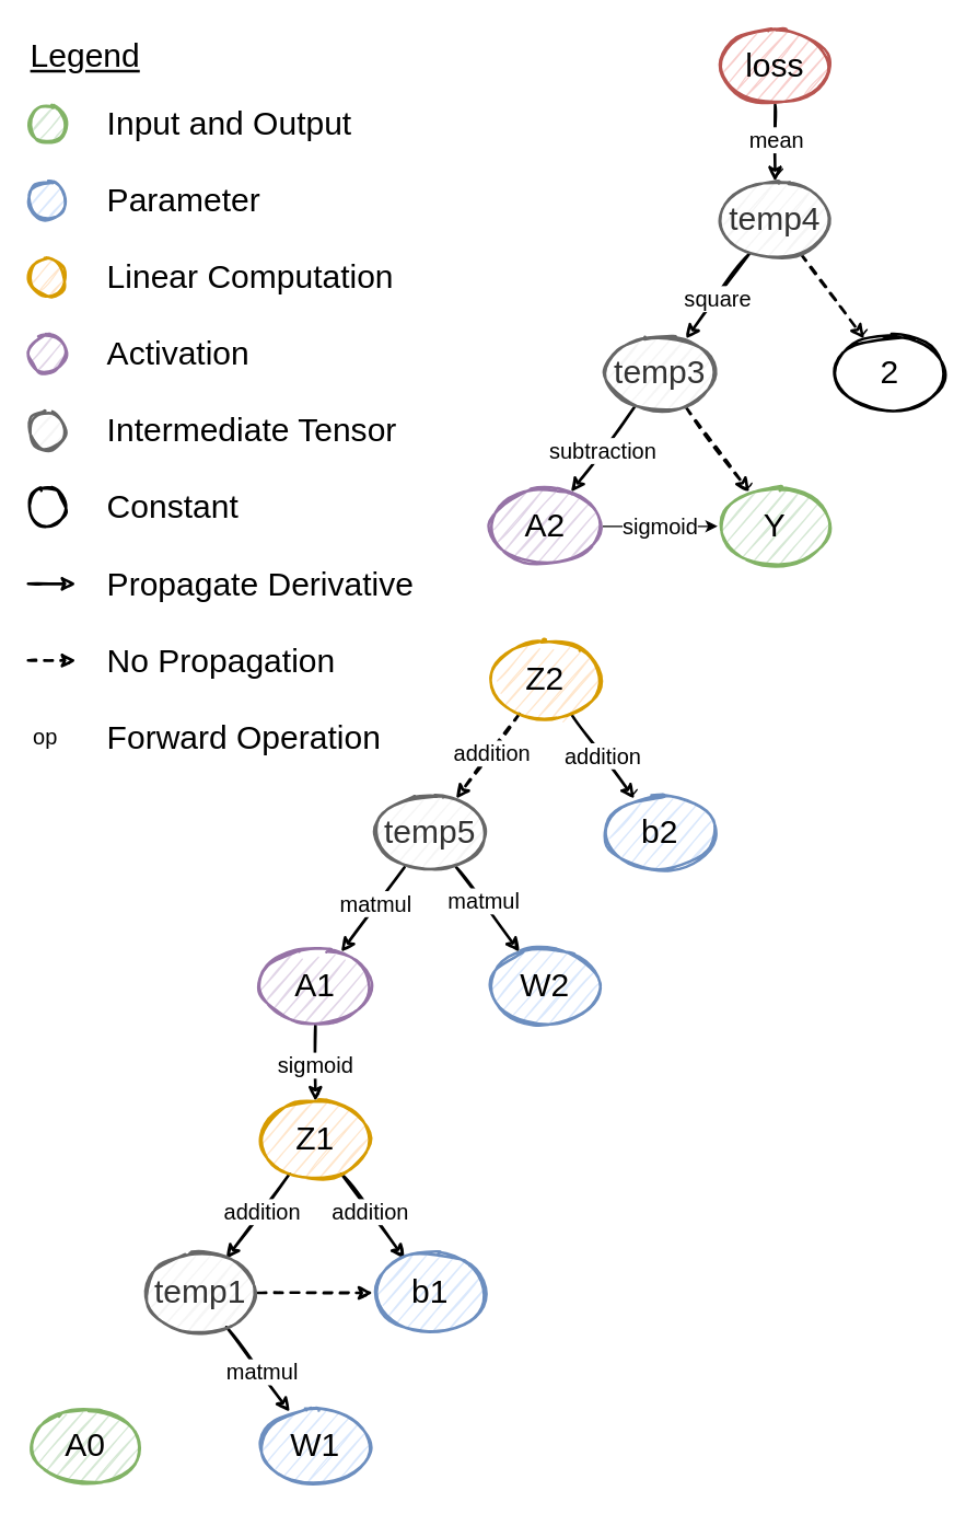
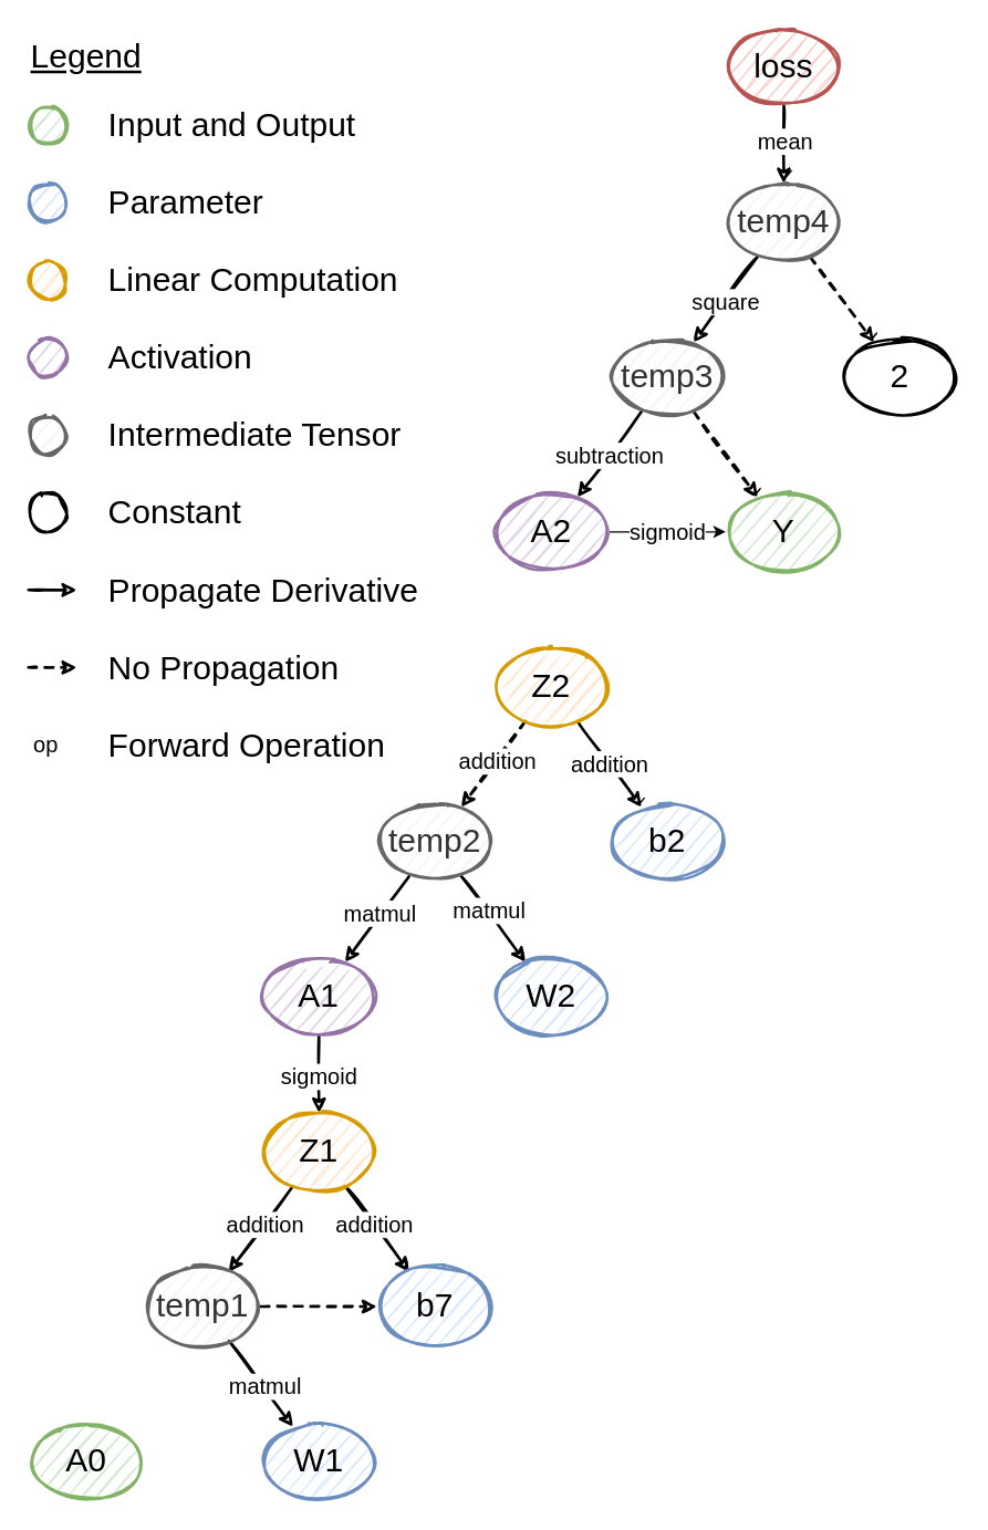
- <mxCell id="26" value="temp5" style="ellipse;whiteSpace=wrap;html=1;fontSize=24;sketch=1;strokeWidth=2;fillColor=#f5f5f5;fontColor=#333333;strokeColor=#666666;" vertex="1" parent="1"><mxGeometry x="272" y="580" width="84" height="56" as="geometry" /></mxCell>
+ <mxCell id="26" value="temp2" style="ellipse;whiteSpace=wrap;html=1;fontSize=24;sketch=1;strokeWidth=2;fillColor=#f5f5f5;fontColor=#333333;strokeColor=#666666;" vertex="1" parent="1"><mxGeometry x="272" y="580" width="84" height="56" as="geometry" /></mxCell>
- <mxCell id="41" value="b1" style="ellipse;whiteSpace=wrap;html=1;fontSize=24;sketch=1;strokeWidth=2;fillColor=#dae8fc;strokeColor=#6c8ebf;" vertex="1" parent="1"><mxGeometry x="272" y="916" width="84" height="56" as="geometry" /></mxCell>
+ <mxCell id="41" value="b7" style="ellipse;whiteSpace=wrap;html=1;fontSize=24;sketch=1;strokeWidth=2;fillColor=#dae8fc;strokeColor=#6c8ebf;" vertex="1" parent="1"><mxGeometry x="272" y="916" width="84" height="56" as="geometry" /></mxCell>
